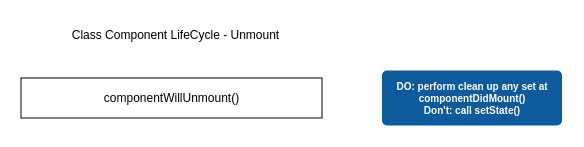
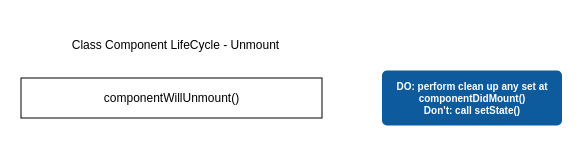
- <mxCell id="2" value="Class Component LifeCycle - Unmount" style="text;html=1;strokeColor=none;fillColor=none;align=center;verticalAlign=middle;whiteSpace=wrap;rounded=0;" parent="1" vertex="1"><mxGeometry x="20.5" y="20" width="309" height="30" as="geometry" /></mxCell>
+ <mxCell id="2" value="Class Component LifeCycle - Unmount" style="text;html=1;strokeColor=none;fillColor=none;align=center;verticalAlign=middle;whiteSpace=wrap;rounded=0;" parent="1" vertex="1"><mxGeometry x="20.5" y="30" width="309" height="30" as="geometry" /></mxCell>
